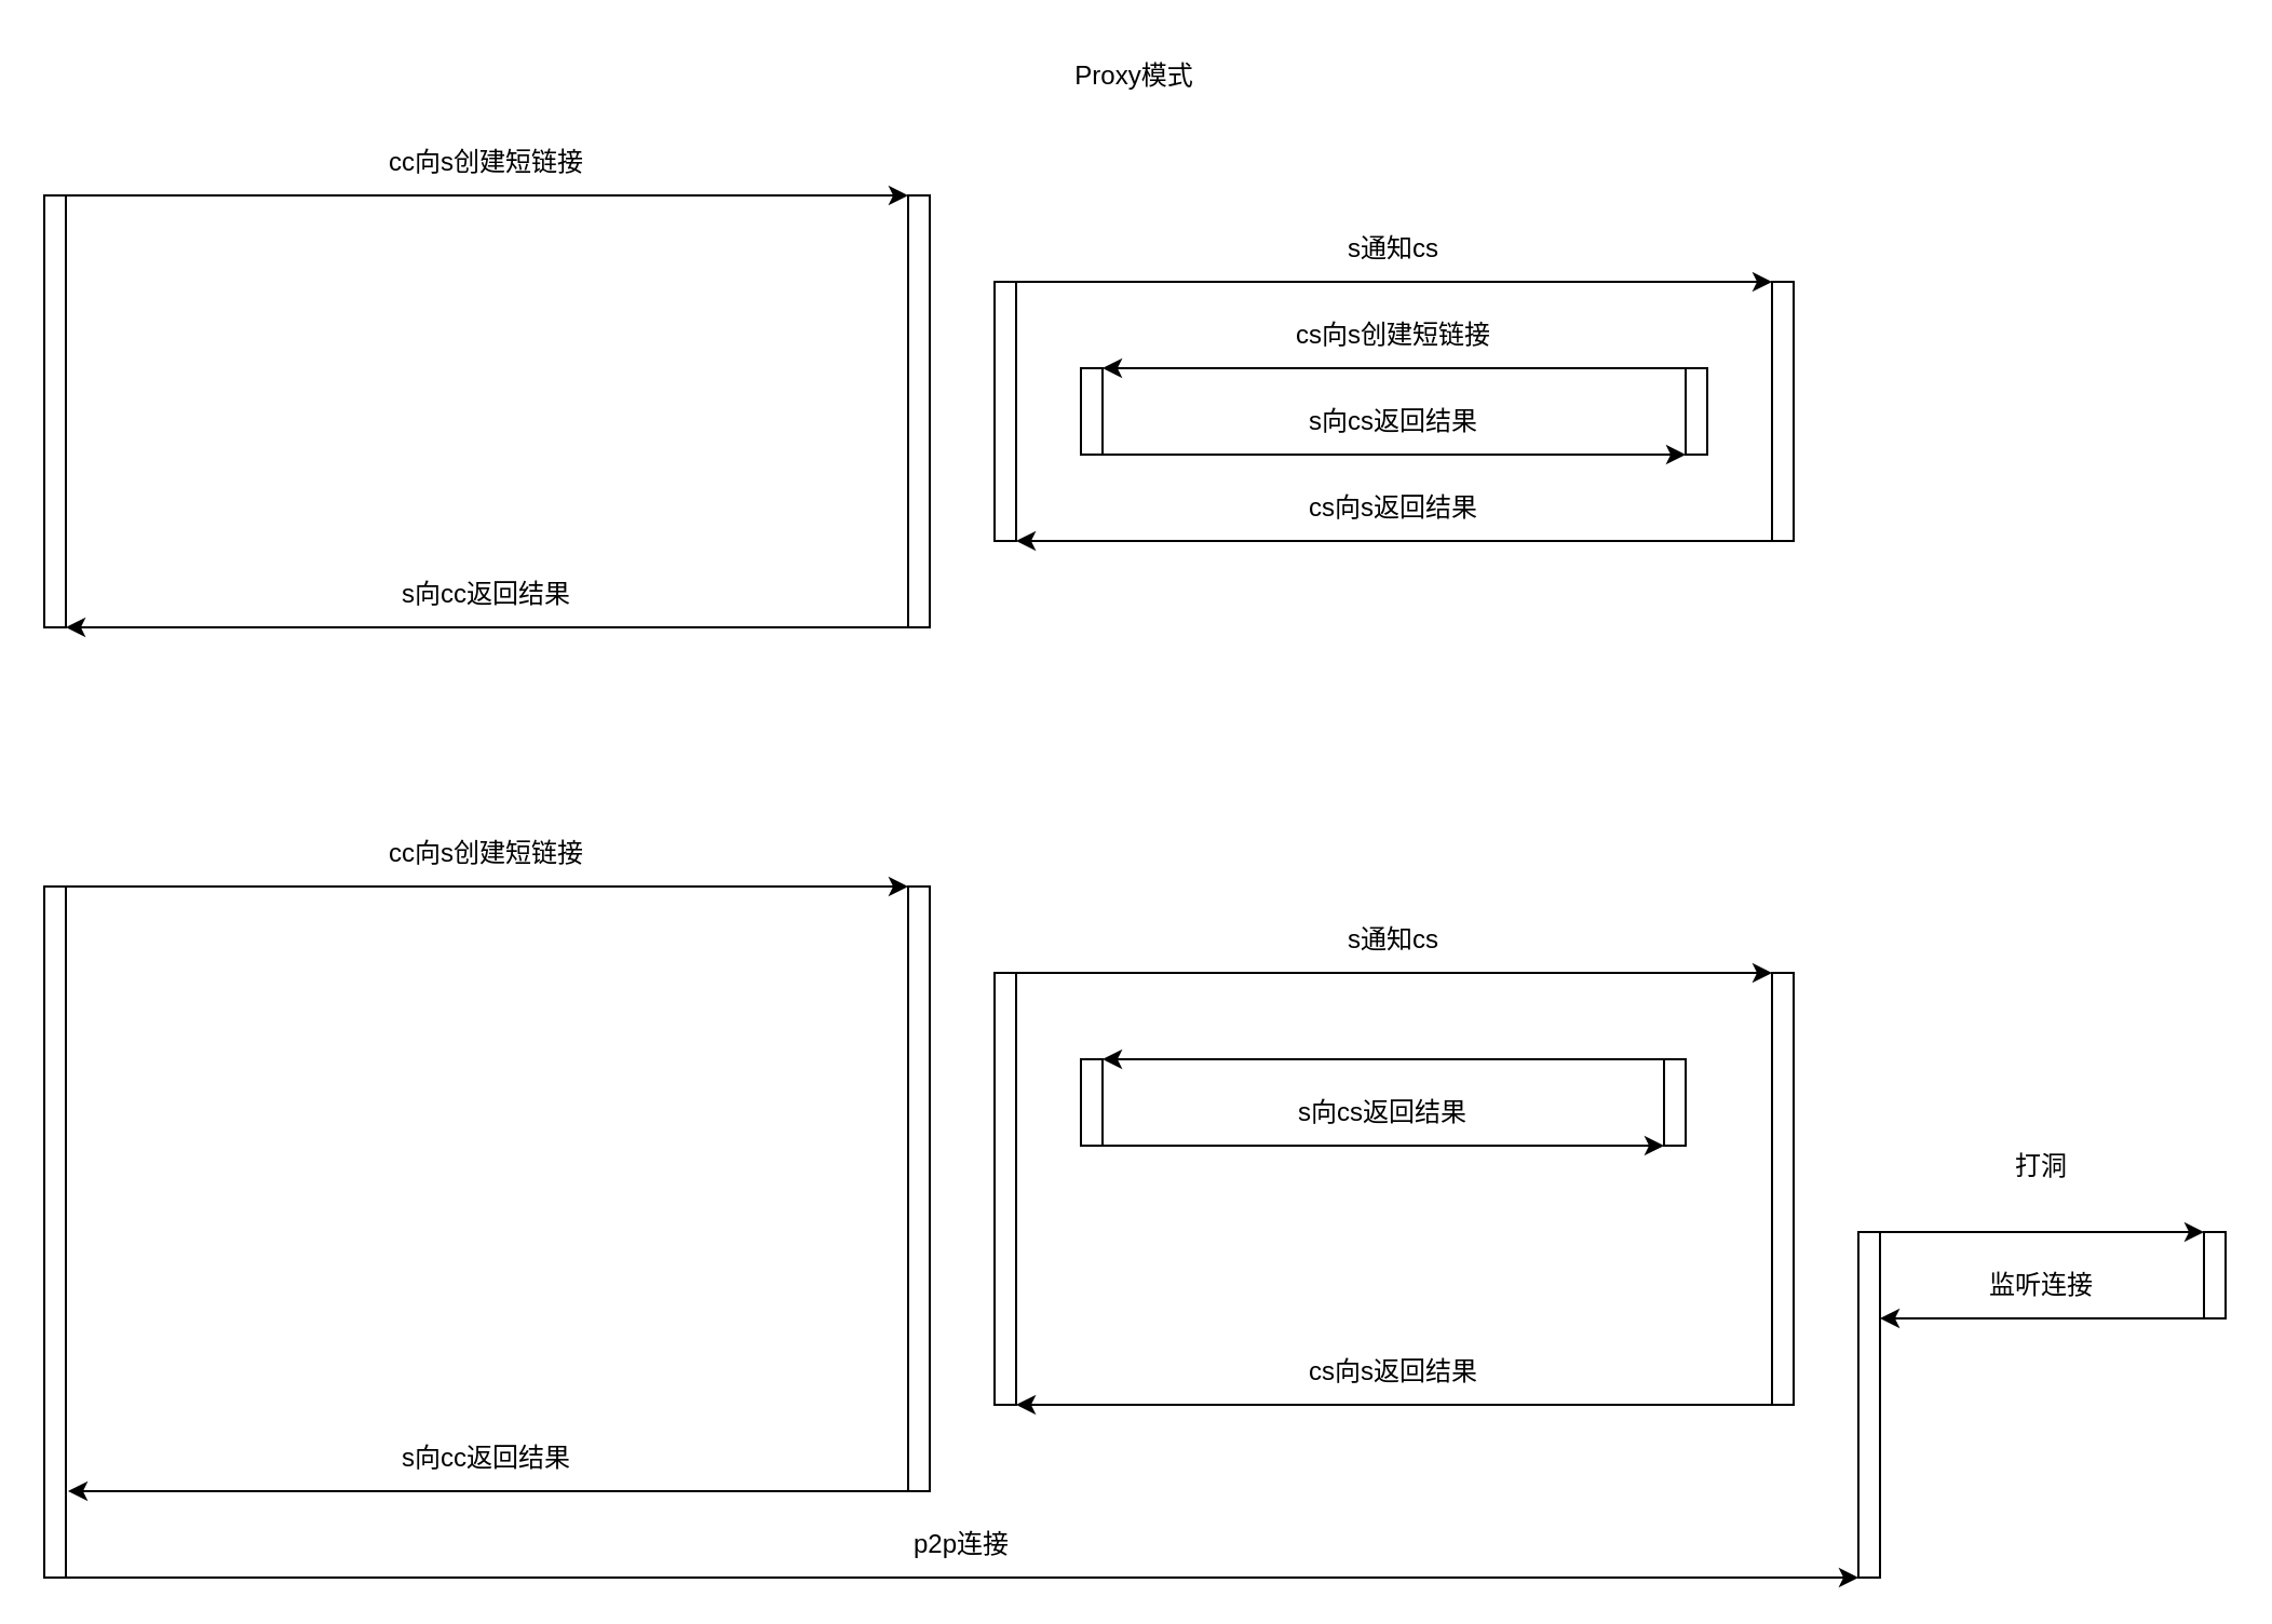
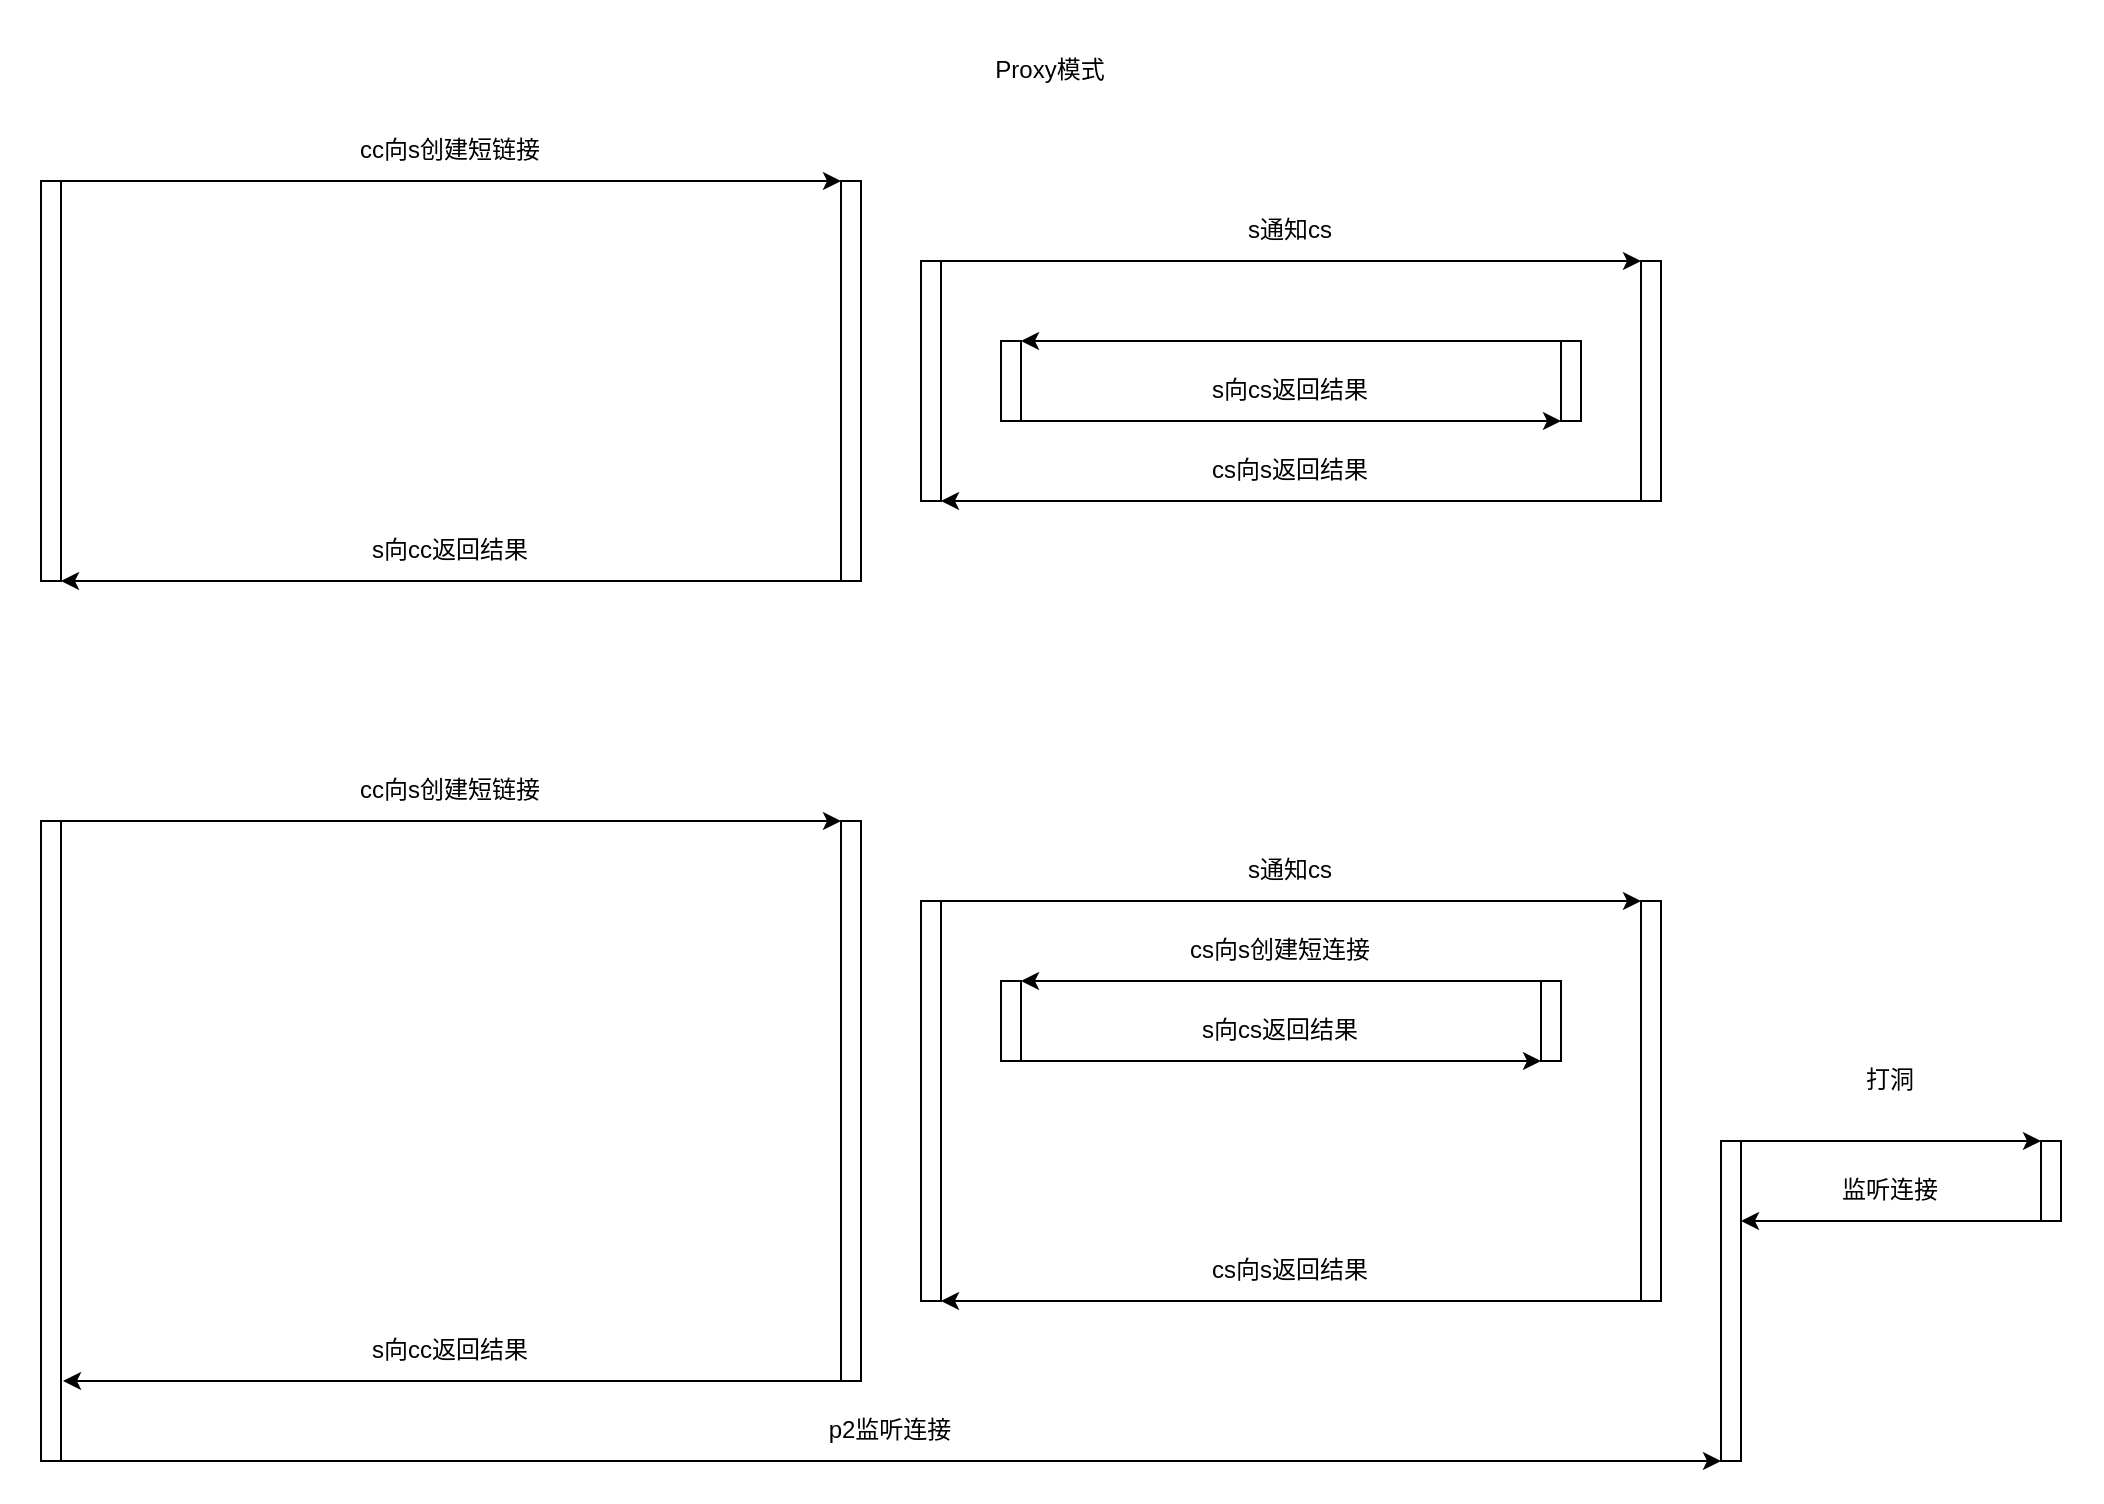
- <mxCell id="16" value="cs向s创建短链接" style="text;html=1;strokeColor=none;fillColor=none;align=center;verticalAlign=middle;whiteSpace=wrap;rounded=0;" parent="1" vertex="1"><mxGeometry x="500" y="140" width="290" height="30" as="geometry" /></mxCell>
+ <mxCell id="33" value="cs向s创建短连接" style="text;html=1;strokeColor=none;fillColor=none;align=center;verticalAlign=middle;whiteSpace=wrap;rounded=0;" vertex="1" parent="1"><mxGeometry x="500" y="460" width="280" height="30" as="geometry" /></mxCell>
- <mxCell id="46" value="p2p连接" style="text;html=1;strokeColor=none;fillColor=none;align=center;verticalAlign=middle;whiteSpace=wrap;rounded=0;" vertex="1" parent="1"><mxGeometry x="20" y="700" width="850" height="30" as="geometry" /></mxCell>
+ <mxCell id="46" value="p2监听连接" style="text;html=1;strokeColor=none;fillColor=none;align=center;verticalAlign=middle;whiteSpace=wrap;rounded=0;" vertex="1" parent="1"><mxGeometry x="20" y="700" width="850" height="30" as="geometry" /></mxCell>
